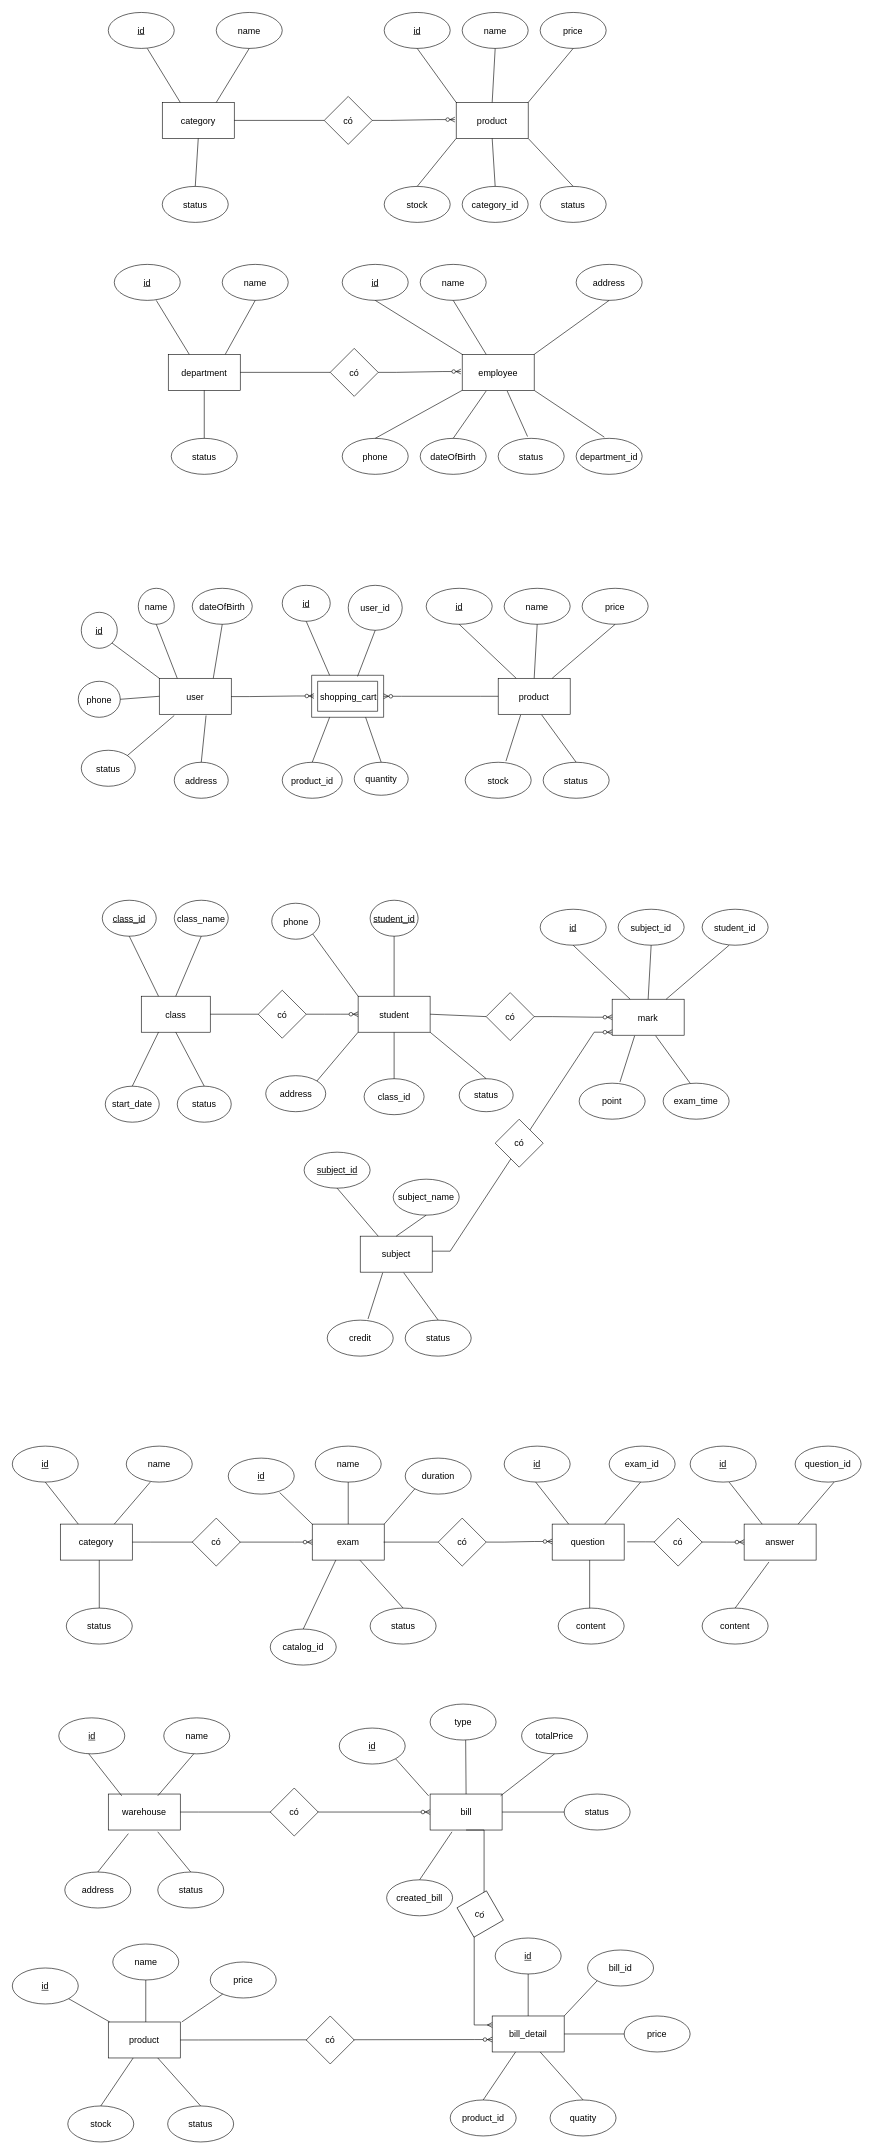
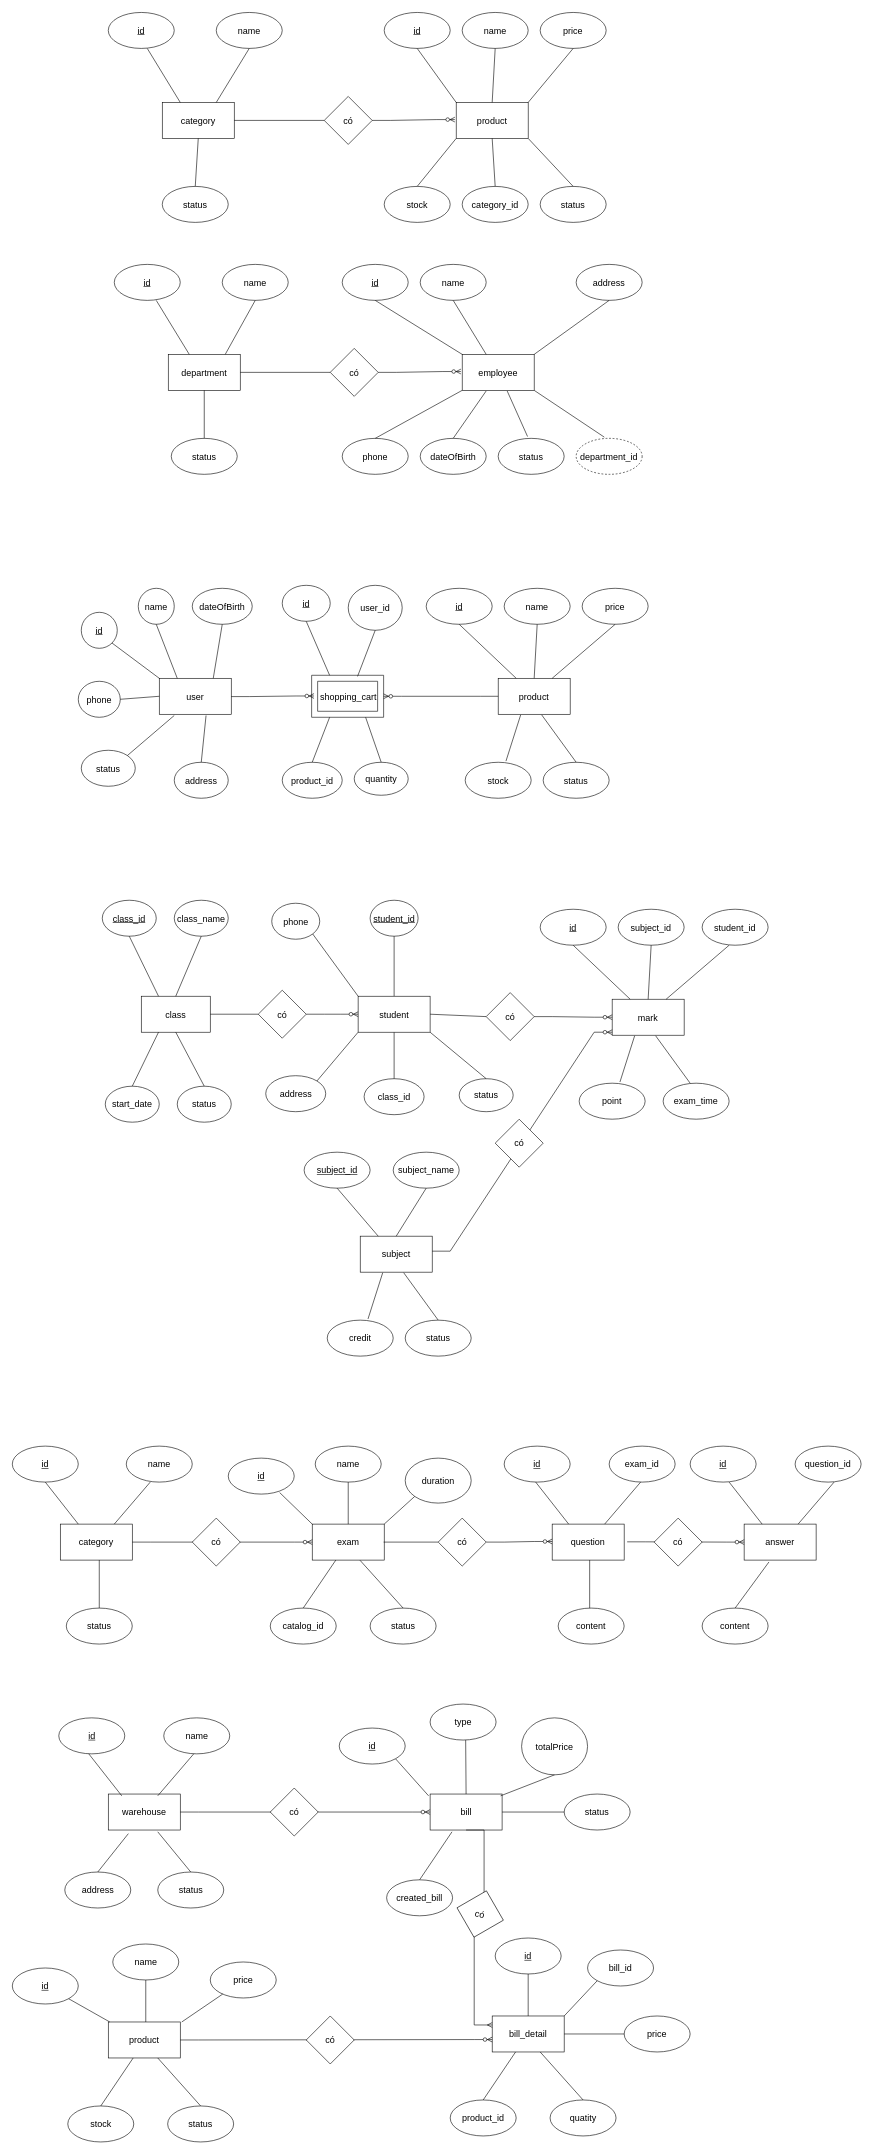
- <mxCell id="41" value="department_id" style="ellipse;whiteSpace=wrap;html=1;horizontal=1;fontSize=15;" vertex="1" parent="1"><mxGeometry x="960" y="730" width="110" height="60" as="geometry" /></mxCell>
+ <mxCell id="41" value="department_id" style="ellipse;whiteSpace=wrap;html=1;horizontal=1;fontSize=15;dashed=1;" vertex="1" parent="1"><mxGeometry x="960" y="730" width="110" height="60" as="geometry" /></mxCell>
- <mxCell id="112" value="subject_name" style="ellipse;whiteSpace=wrap;html=1;horizontal=1;fontSize=15;" vertex="1" parent="1"><mxGeometry x="655" y="1965" width="110" height="60" as="geometry" /></mxCell>
+ <mxCell id="112" value="subject_name" style="ellipse;whiteSpace=wrap;html=1;horizontal=1;fontSize=15;" vertex="1" parent="1"><mxGeometry x="655" y="1920" width="110" height="60" as="geometry" /></mxCell>
- <mxCell id="147" value="duration" style="ellipse;whiteSpace=wrap;html=1;horizontal=1;fontSize=15;" vertex="1" parent="1"><mxGeometry x="675" y="2430" width="110" height="60" as="geometry" /></mxCell>
+ <mxCell id="147" value="duration" style="ellipse;whiteSpace=wrap;html=1;horizontal=1;fontSize=15;" vertex="1" parent="1"><mxGeometry x="675" y="2430" width="110" height="75" as="geometry" /></mxCell>
- <mxCell id="145" value="catalog_id" style="ellipse;whiteSpace=wrap;html=1;horizontal=1;fontSize=15;" vertex="1" parent="1"><mxGeometry x="450" y="2715" width="110" height="60" as="geometry" /></mxCell>
+ <mxCell id="145" value="catalog_id" style="ellipse;whiteSpace=wrap;html=1;horizontal=1;fontSize=15;" vertex="1" parent="1"><mxGeometry x="450" y="2680" width="110" height="60" as="geometry" /></mxCell>
- <mxCell id="197" value="totalPrice" style="ellipse;whiteSpace=wrap;html=1;horizontal=1;fontSize=15;" vertex="1" parent="1"><mxGeometry x="869" y="2863" width="110" height="60" as="geometry" /></mxCell>
+ <mxCell id="197" value="totalPrice" style="ellipse;whiteSpace=wrap;html=1;horizontal=1;fontSize=15;" vertex="1" parent="1"><mxGeometry x="869" y="2863" width="110" height="95" as="geometry" /></mxCell>
